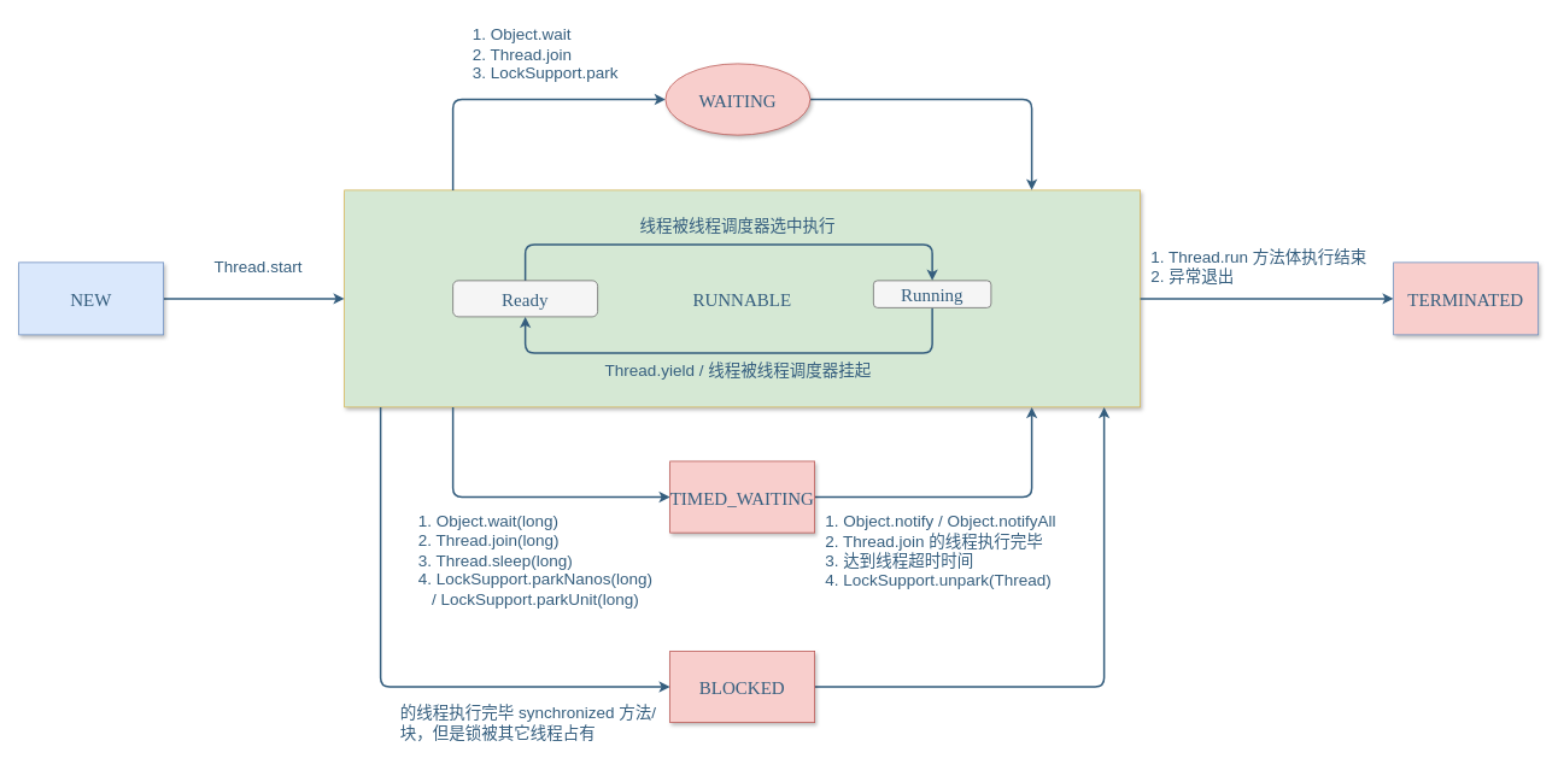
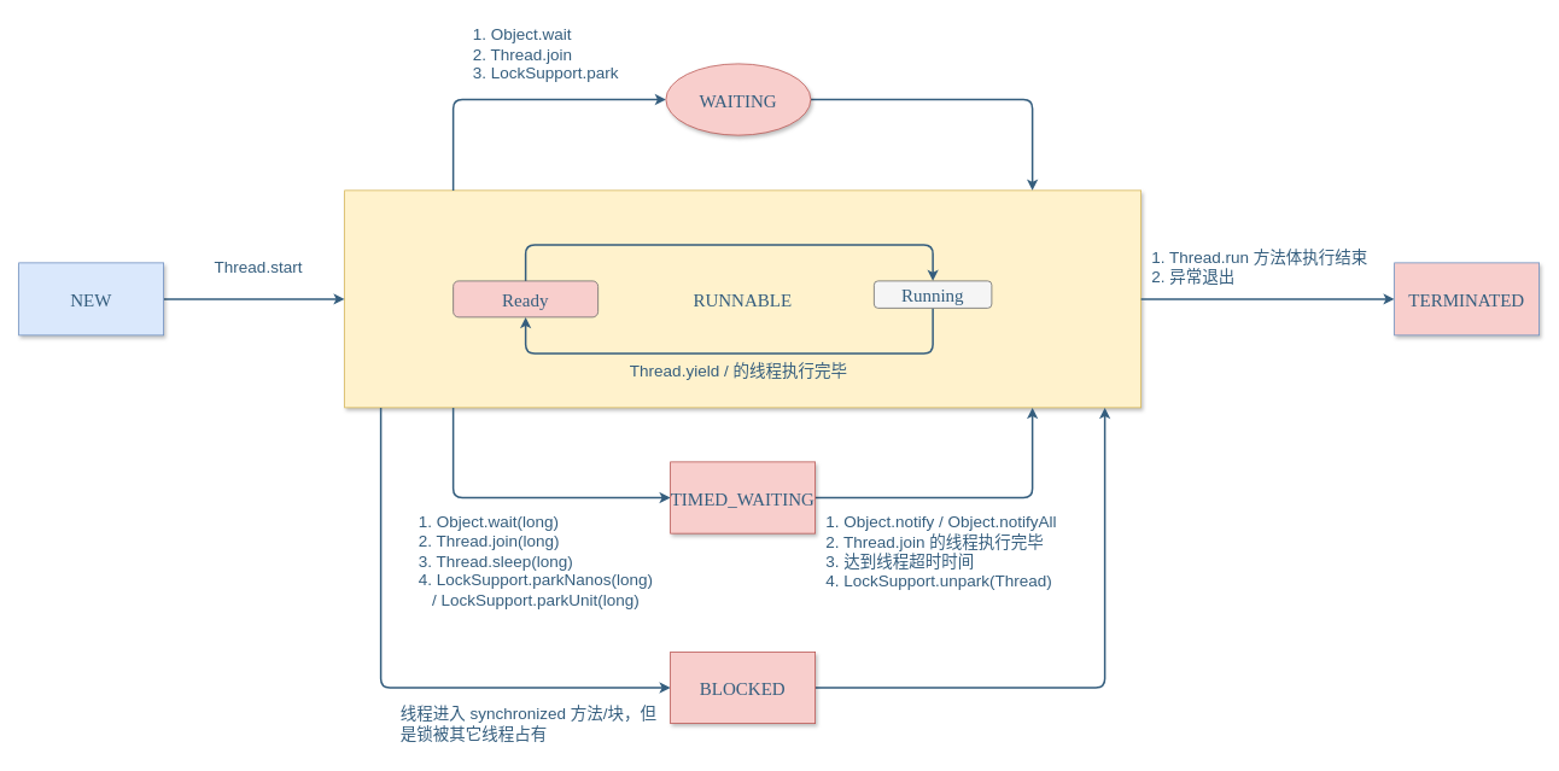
- <mxCell id="17" value="线程被线程调度器选中执行" style="text;whiteSpace=wrap;align=center;verticalAlign=middle;fontSize=18;fontColor=#355E7E;shadow=0;" parent="1" vertex="1"><mxGeometry x="685" y="230" width="260" height="40" as="geometry" /></mxCell>
- <mxCell id="14" value="Ready" style="rounded=1;whiteSpace=wrap;html=1;hachureGap=4;strokeColor=#666666;fontFamily=ZCOOL QingKe HuangYou;fontSize=20;fillColor=#f5f5f5;fontStyle=0;container=0;shadow=0;fontSource=https%3A%2F%2Ffonts.googleapis.com%2Fcss%3Ffamily%3DZCOOL%2BQingKe%2BHuangYou;fontColor=#355E7E;" parent="1" vertex="1"><mxGeometry x="500" y="310" width="160" height="40" as="geometry" /></mxCell>
+ <mxCell id="14" value="Ready" style="rounded=1;whiteSpace=wrap;html=1;hachureGap=4;strokeColor=#666666;fontFamily=ZCOOL QingKe HuangYou;fontSize=20;fillColor=#f8cecc;fontStyle=0;container=0;shadow=0;fontSource=https%3A%2F%2Ffonts.googleapis.com%2Fcss%3Ffamily%3DZCOOL%2BQingKe%2BHuangYou;fontColor=#355E7E;" parent="1" vertex="1"><mxGeometry x="500" y="310" width="160" height="40" as="geometry" /></mxCell>
- <mxCell id="8" value="RUNNABLE" style="rounded=0;whiteSpace=wrap;html=1;fillColor=#d5e8d4;strokeColor=#d6b656;shadow=1;fontFamily=ZCOOL QingKe HuangYou;fontSource=https%3A%2F%2Ffonts.googleapis.com%2Fcss%3Ffamily%3DZCOOL%2BQingKe%2BHuangYou;fontStyle=0;fontSize=20;glass=0;fontColor=#355E7E;" parent="1" vertex="1"><mxGeometry x="380" y="210" width="880" height="240" as="geometry" /></mxCell>
+ <mxCell id="8" value="RUNNABLE" style="rounded=0;whiteSpace=wrap;html=1;fillColor=#fff2cc;strokeColor=#d6b656;shadow=1;fontFamily=ZCOOL QingKe HuangYou;fontSource=https%3A%2F%2Ffonts.googleapis.com%2Fcss%3Ffamily%3DZCOOL%2BQingKe%2BHuangYou;fontStyle=0;fontSize=20;glass=0;fontColor=#355E7E;" parent="1" vertex="1"><mxGeometry x="380" y="210" width="880" height="240" as="geometry" /></mxCell>
- <mxCell id="21" value="Thread.yield / 线程被线程调度器挂起" style="text;whiteSpace=wrap;align=center;verticalAlign=middle;fontSize=18;fontColor=#355E7E;shadow=0;" parent="1" vertex="1"><mxGeometry x="627.5" y="390" width="375" height="40" as="geometry" /></mxCell>
+ <mxCell id="21" value="Thread.yield / 的线程执行完毕" style="text;whiteSpace=wrap;align=center;verticalAlign=middle;fontSize=18;fontColor=#355E7E;shadow=0;" parent="1" vertex="1"><mxGeometry x="627.5" y="390" width="375" height="40" as="geometry" /></mxCell>
- <mxCell id="33" value="的线程执行完毕 synchronized 方法/块，但是锁被其它线程占有" style="rounded=0;whiteSpace=wrap;html=1;align=left;verticalAlign=middle;fontFamily=Helvetica;fontSize=18;fontColor=#355E7E;fillColor=none;gradientColor=none;strokeColor=none;shadow=0;" parent="1" vertex="1"><mxGeometry x="440" y="770" width="300" height="60" as="geometry" /></mxCell>
+ <mxCell id="33" value="线程进入 synchronized 方法/块，但是锁被其它线程占有" style="rounded=0;whiteSpace=wrap;html=1;align=left;verticalAlign=middle;fontFamily=Helvetica;fontSize=18;fontColor=#355E7E;fillColor=none;gradientColor=none;strokeColor=none;shadow=0;" parent="1" vertex="1"><mxGeometry x="440" y="770" width="300" height="60" as="geometry" /></mxCell>
